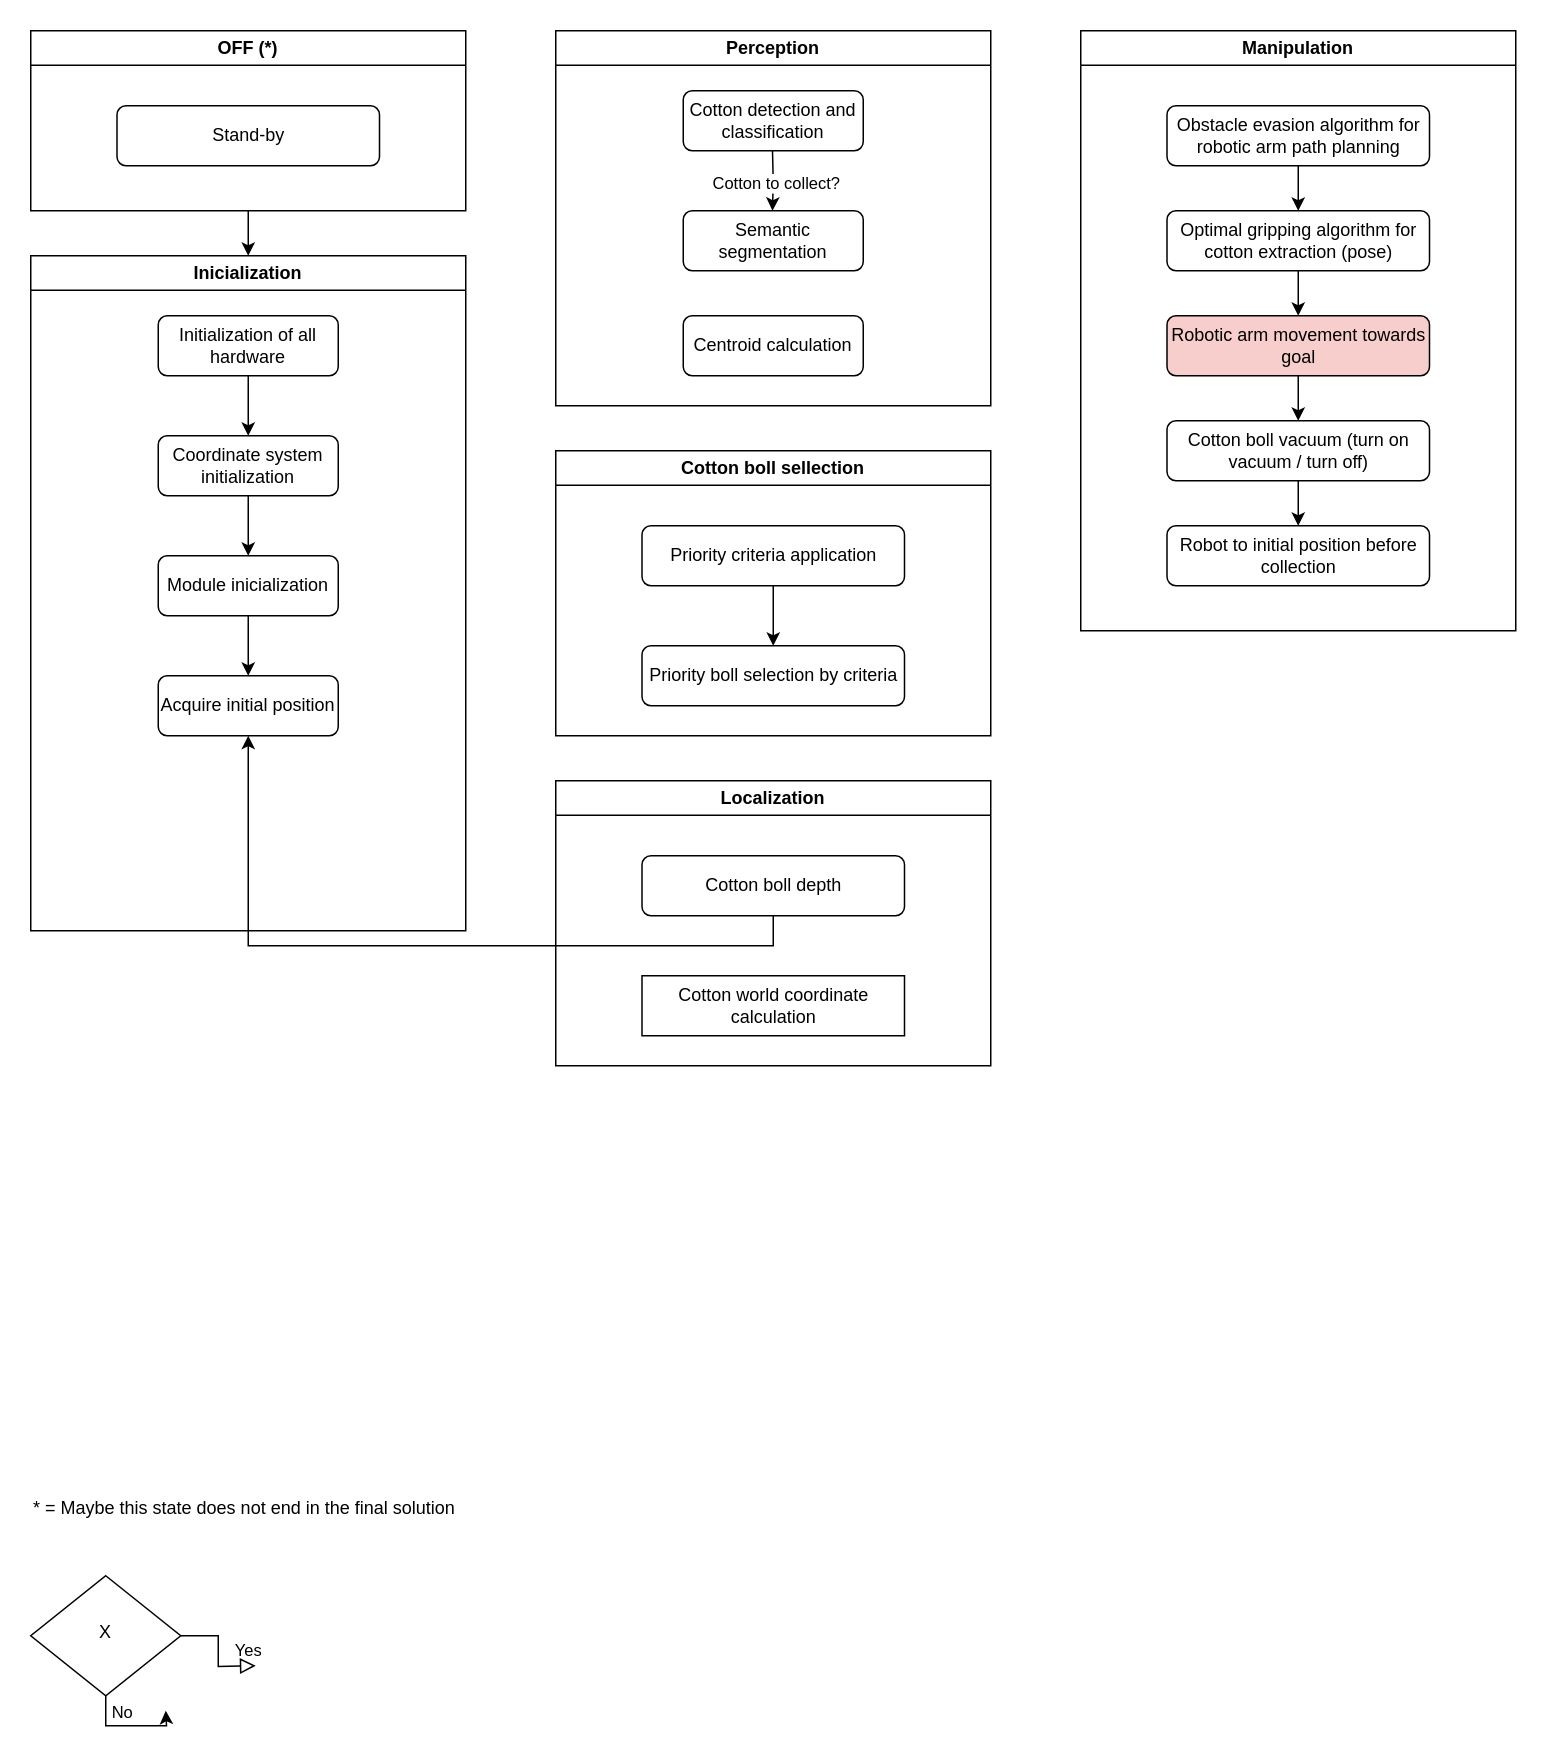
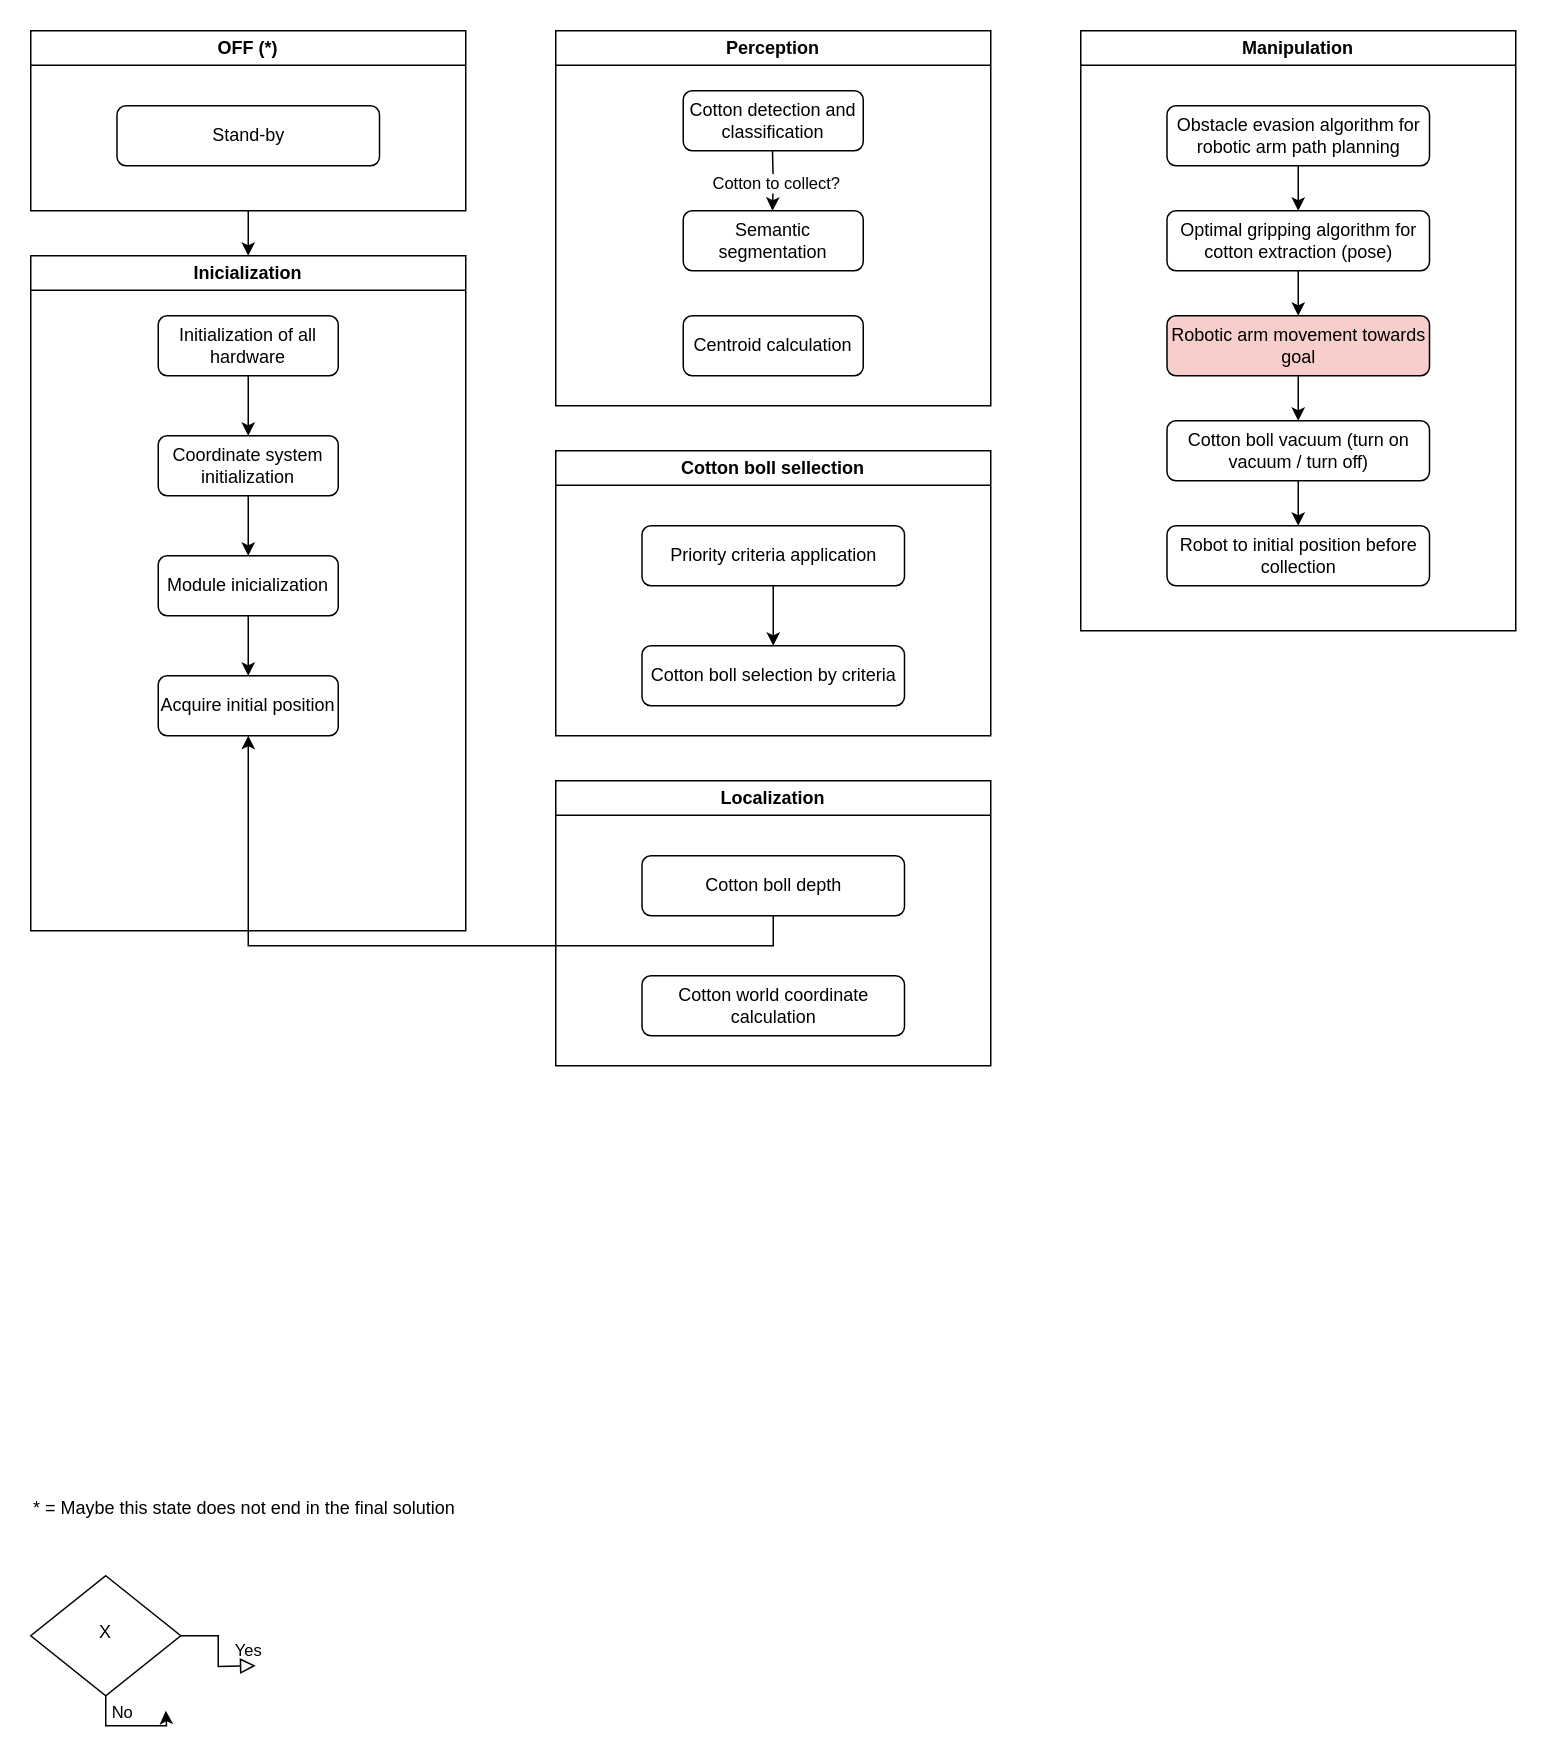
- <mxCell id="25" value="Priority boll selection by criteria" style="rounded=1;whiteSpace=wrap;html=1;fontSize=12;glass=0;strokeWidth=1;shadow=0;" vertex="1" parent="24"><mxGeometry x="57.5" y="130" width="175" height="40" as="geometry" /></mxCell>
+ <mxCell id="25" value="Cotton boll selection by criteria" style="rounded=1;whiteSpace=wrap;html=1;fontSize=12;glass=0;strokeWidth=1;shadow=0;" vertex="1" parent="24"><mxGeometry x="57.5" y="130" width="175" height="40" as="geometry" /></mxCell>
- <mxCell id="21" value="Cotton world coordinate calculation" style="whiteSpace=wrap;html=1;fontSize=12;glass=0;strokeWidth=1;shadow=0;rounded=0;" vertex="1" parent="20"><mxGeometry x="57.5" y="130" width="175" height="40" as="geometry" /></mxCell>
+ <mxCell id="21" value="Cotton world coordinate calculation" style="rounded=1;whiteSpace=wrap;html=1;fontSize=12;glass=0;strokeWidth=1;shadow=0;" vertex="1" parent="20"><mxGeometry x="57.5" y="130" width="175" height="40" as="geometry" /></mxCell>
